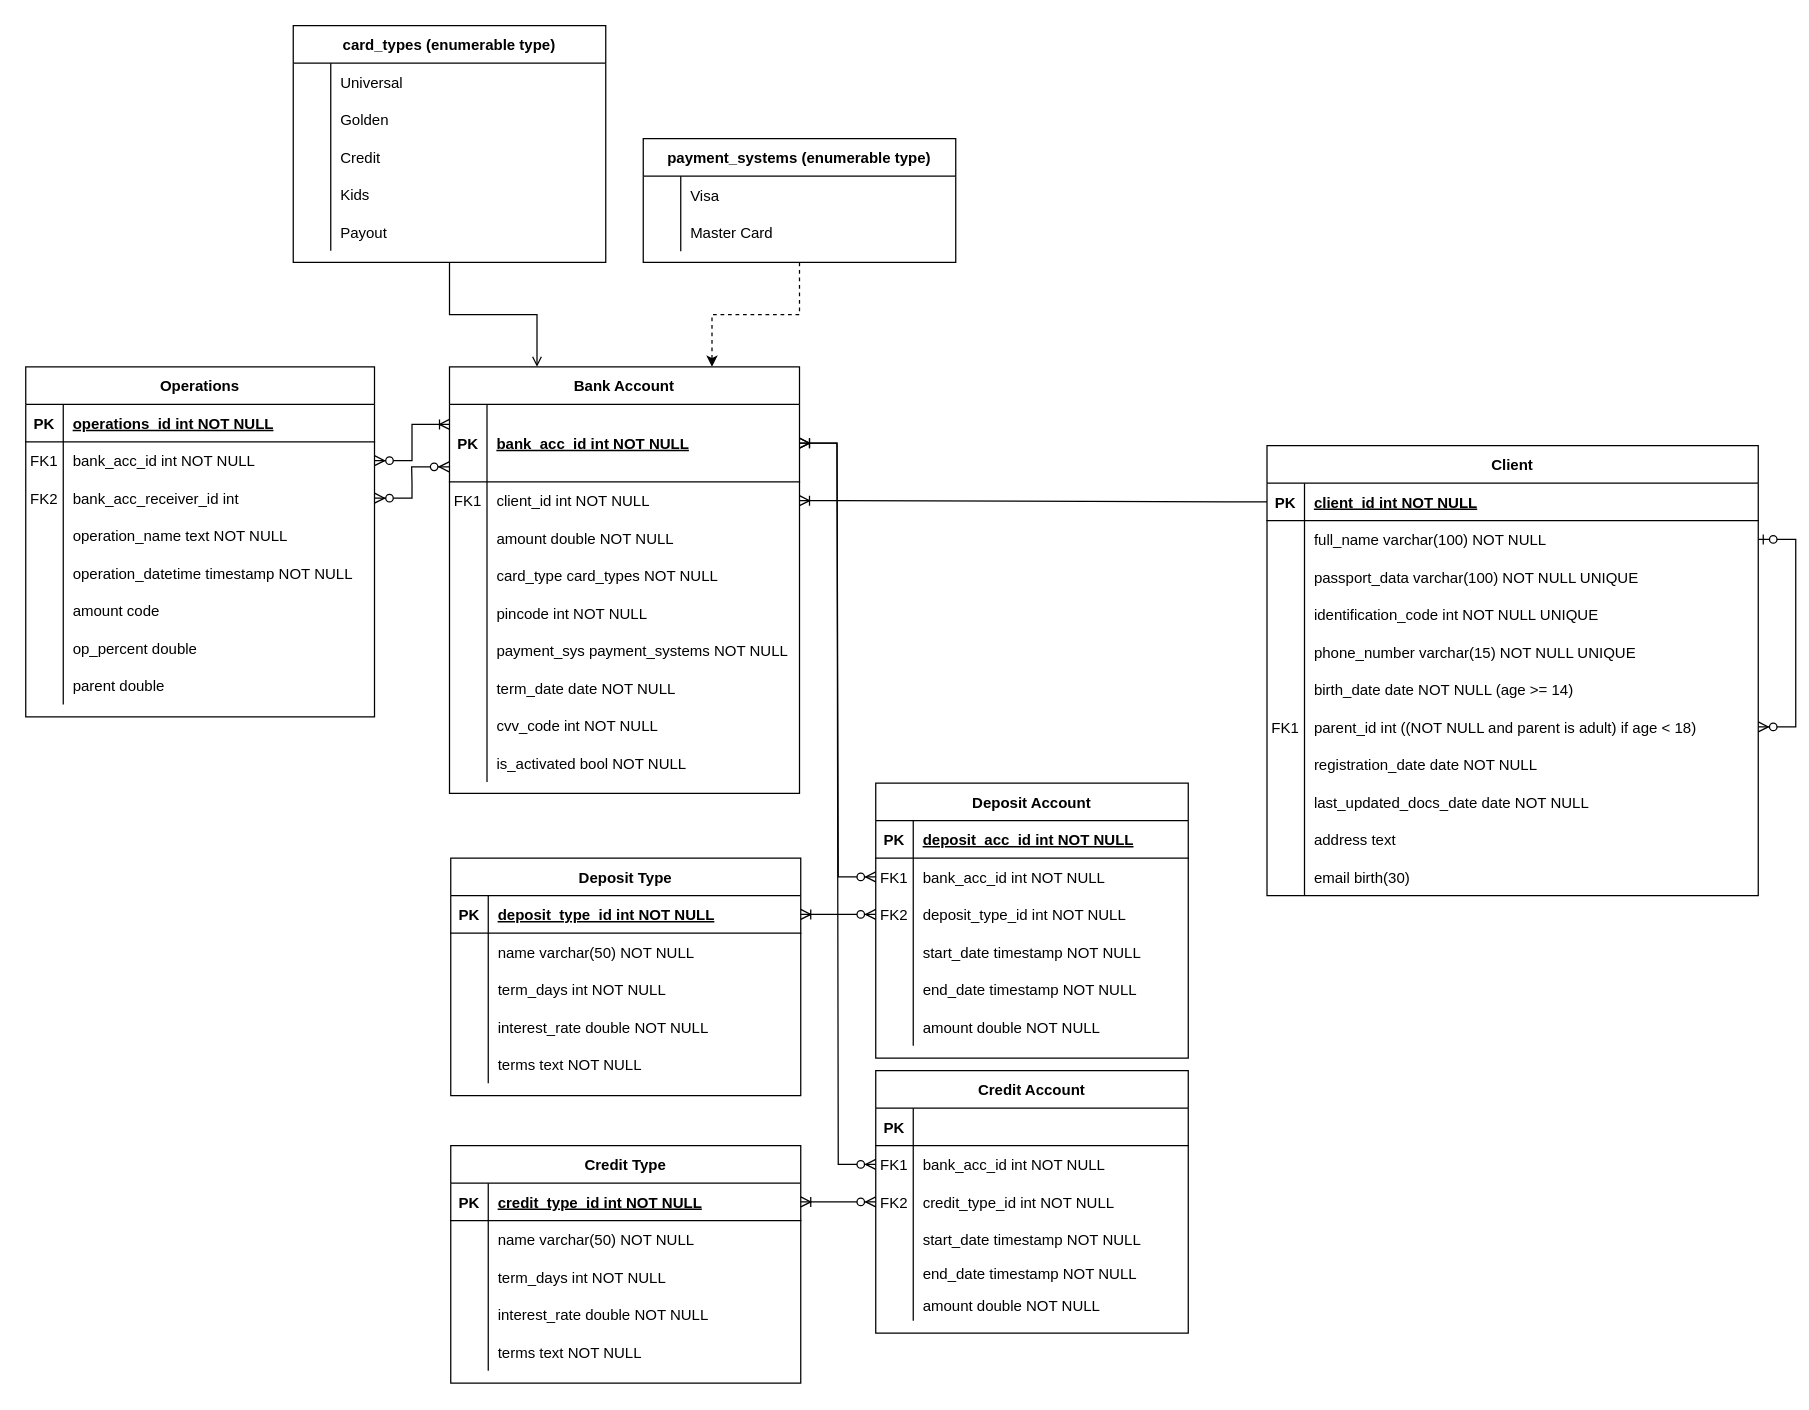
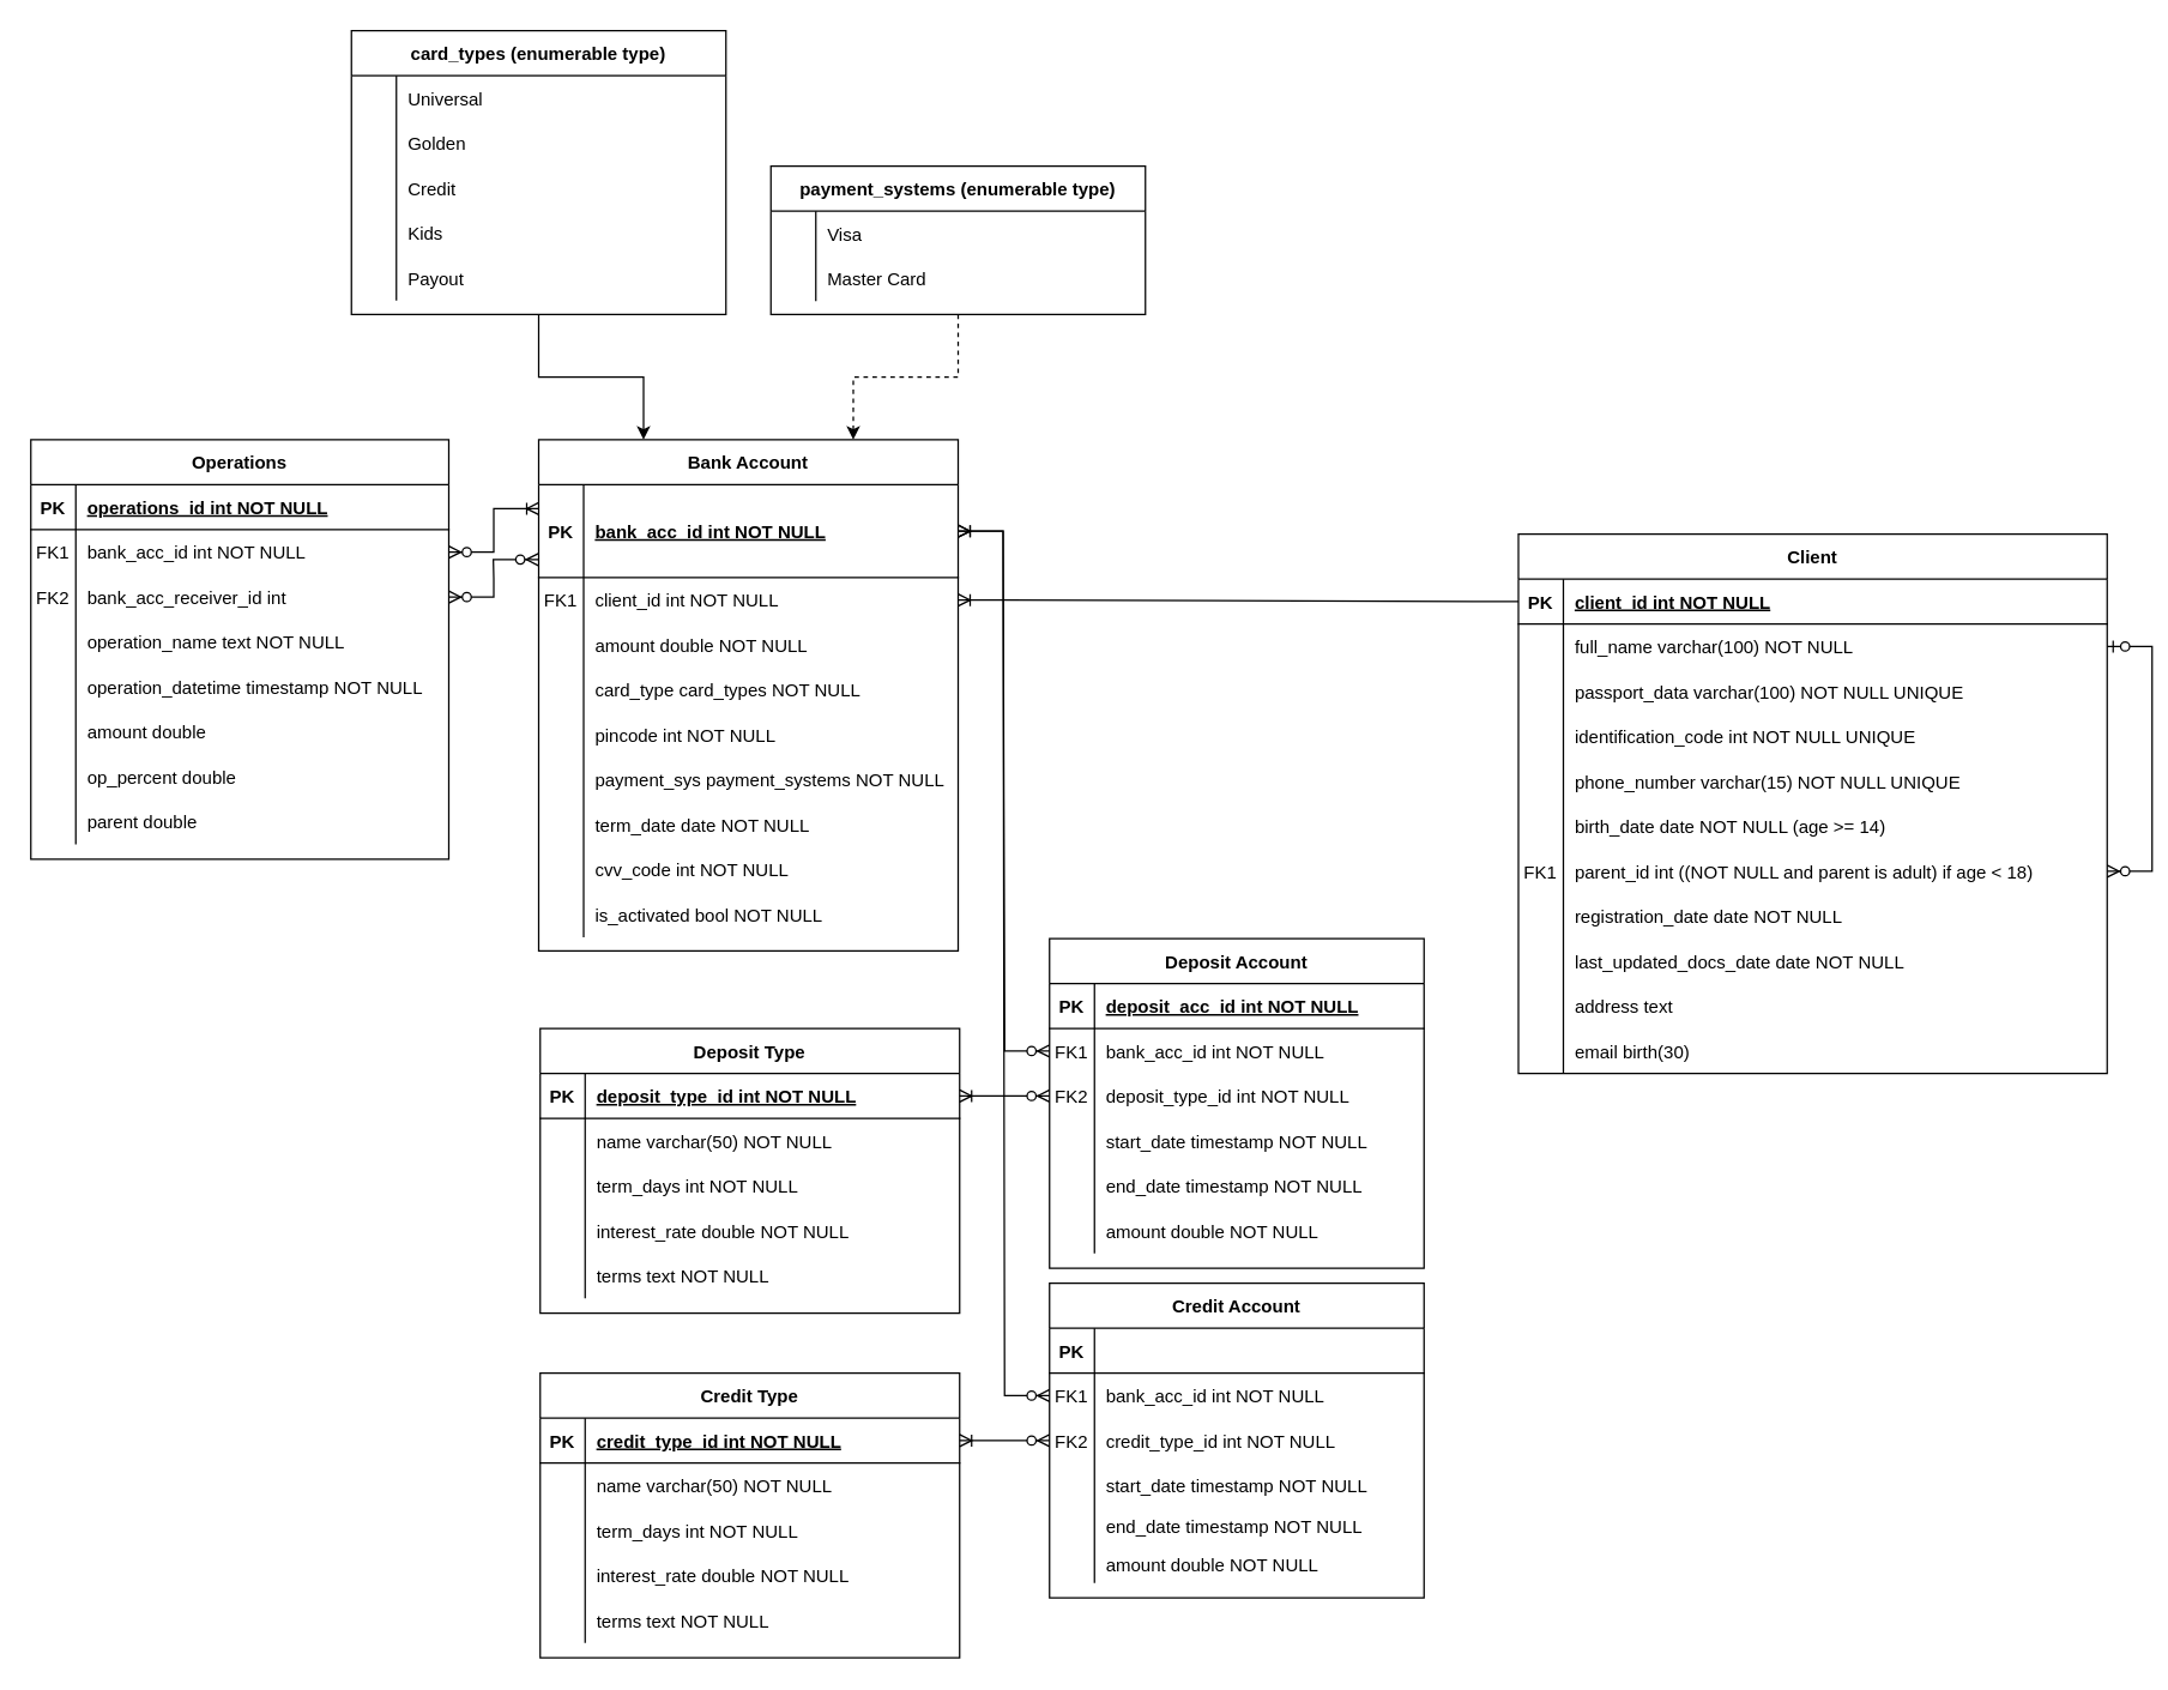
- <mxCell id="166" style="edgeStyle=orthogonalEdgeStyle;rounded=0;orthogonalLoop=1;jettySize=auto;html=1;exitX=0.5;exitY=1;exitDx=0;exitDy=0;entryX=0.25;entryY=0;entryDx=0;entryDy=0;endArrow=open;" parent="1" source="167" target="74" edge="1"><mxGeometry relative="1" as="geometry" /></mxCell>
+ <mxCell id="166" style="edgeStyle=orthogonalEdgeStyle;rounded=0;orthogonalLoop=1;jettySize=auto;html=1;exitX=0.5;exitY=1;exitDx=0;exitDy=0;entryX=0.25;entryY=0;entryDx=0;entryDy=0;" parent="1" source="167" target="74" edge="1"><mxGeometry relative="1" as="geometry" /></mxCell>
- <mxCell id="120" value="amount code" style="shape=partialRectangle;overflow=hidden;connectable=0;fillColor=none;top=0;left=0;bottom=0;right=0;align=left;spacingLeft=6;" parent="118" vertex="1"><mxGeometry x="30" width="249" height="30" as="geometry"><mxRectangle width="249" height="30" as="alternateBounds" /></mxGeometry></mxCell>
+ <mxCell id="120" value="amount double" style="shape=partialRectangle;overflow=hidden;connectable=0;fillColor=none;top=0;left=0;bottom=0;right=0;align=left;spacingLeft=6;" parent="118" vertex="1"><mxGeometry x="30" width="249" height="30" as="geometry"><mxRectangle width="249" height="30" as="alternateBounds" /></mxGeometry></mxCell>
